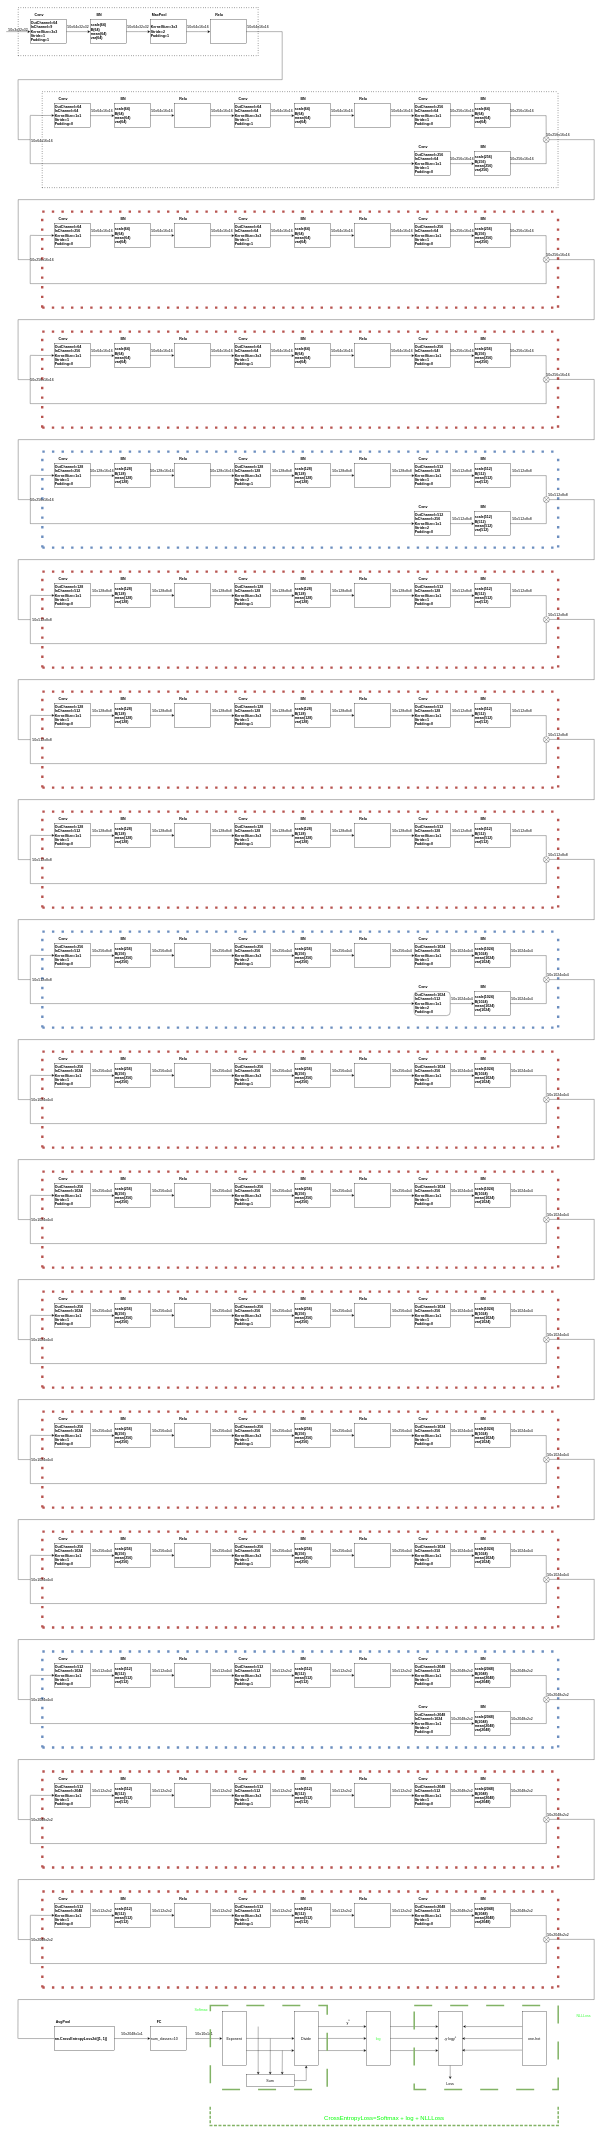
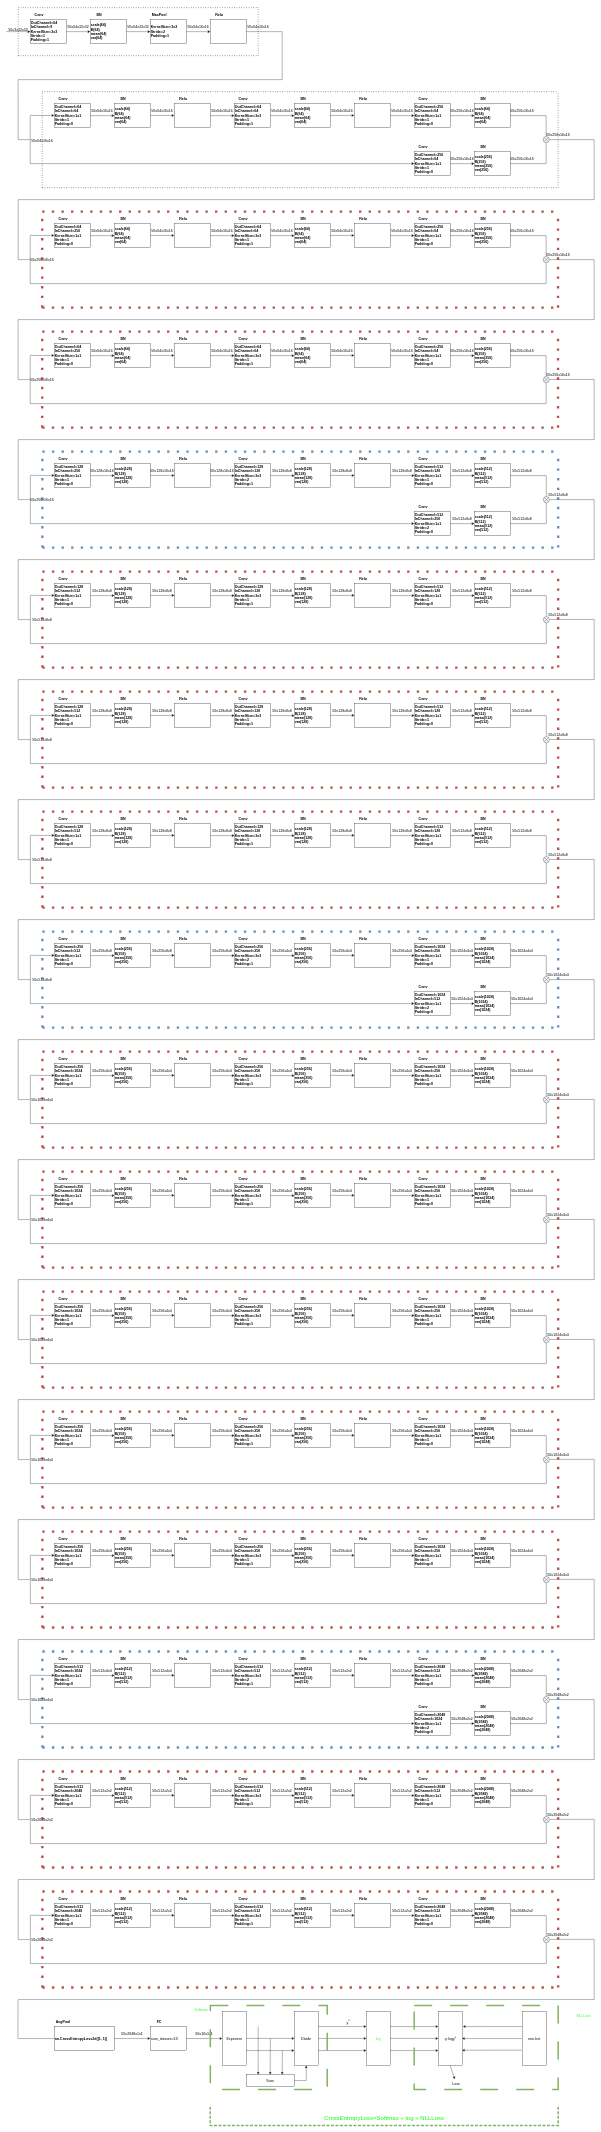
- <mxCell id="438" value="&lt;b&gt;OutChannel=&lt;/b&gt;&lt;b&gt;1024&lt;/b&gt;&lt;div&gt;&lt;b&gt;InChannel=512&lt;/b&gt;&lt;/div&gt;&lt;div&gt;&lt;b&gt;KernelSize=1x1&lt;/b&gt;&lt;/div&gt;&lt;div&gt;&lt;b&gt;Stride=2&lt;/b&gt;&lt;/div&gt;&lt;div&gt;&lt;b&gt;Padding=0&lt;/b&gt;&lt;/div&gt;" style="whiteSpace=wrap;html=1;align=left;rounded=1;" parent="1" vertex="1"><mxGeometry x="1380" y="3305" width="120" height="80" as="geometry" /></mxCell>
+ <mxCell id="438" value="&lt;b&gt;OutChannel=&lt;/b&gt;&lt;b&gt;1024&lt;/b&gt;&lt;div&gt;&lt;b&gt;InChannel=512&lt;/b&gt;&lt;/div&gt;&lt;div&gt;&lt;b&gt;KernelSize=1x1&lt;/b&gt;&lt;/div&gt;&lt;div&gt;&lt;b&gt;Stride=2&lt;/b&gt;&lt;/div&gt;&lt;div&gt;&lt;b&gt;Padding=0&lt;/b&gt;&lt;/div&gt;" style="rounded=0;whiteSpace=wrap;html=1;align=left;" parent="1" vertex="1"><mxGeometry x="1380" y="3305" width="120" height="80" as="geometry" /></mxCell>
- <mxCell id="892" value="Loss" style="text;html=1;align=center;verticalAlign=middle;whiteSpace=wrap;rounded=0;" parent="1" vertex="1"><mxGeometry x="1470" y="6930" width="60" height="30" as="geometry" /></mxCell>
+ <mxCell id="892" value="Loss" style="text;html=1;align=center;verticalAlign=middle;whiteSpace=wrap;rounded=0;" parent="1" vertex="1"><mxGeometry x="1490" y="6930" width="60" height="30" as="geometry" /></mxCell>
